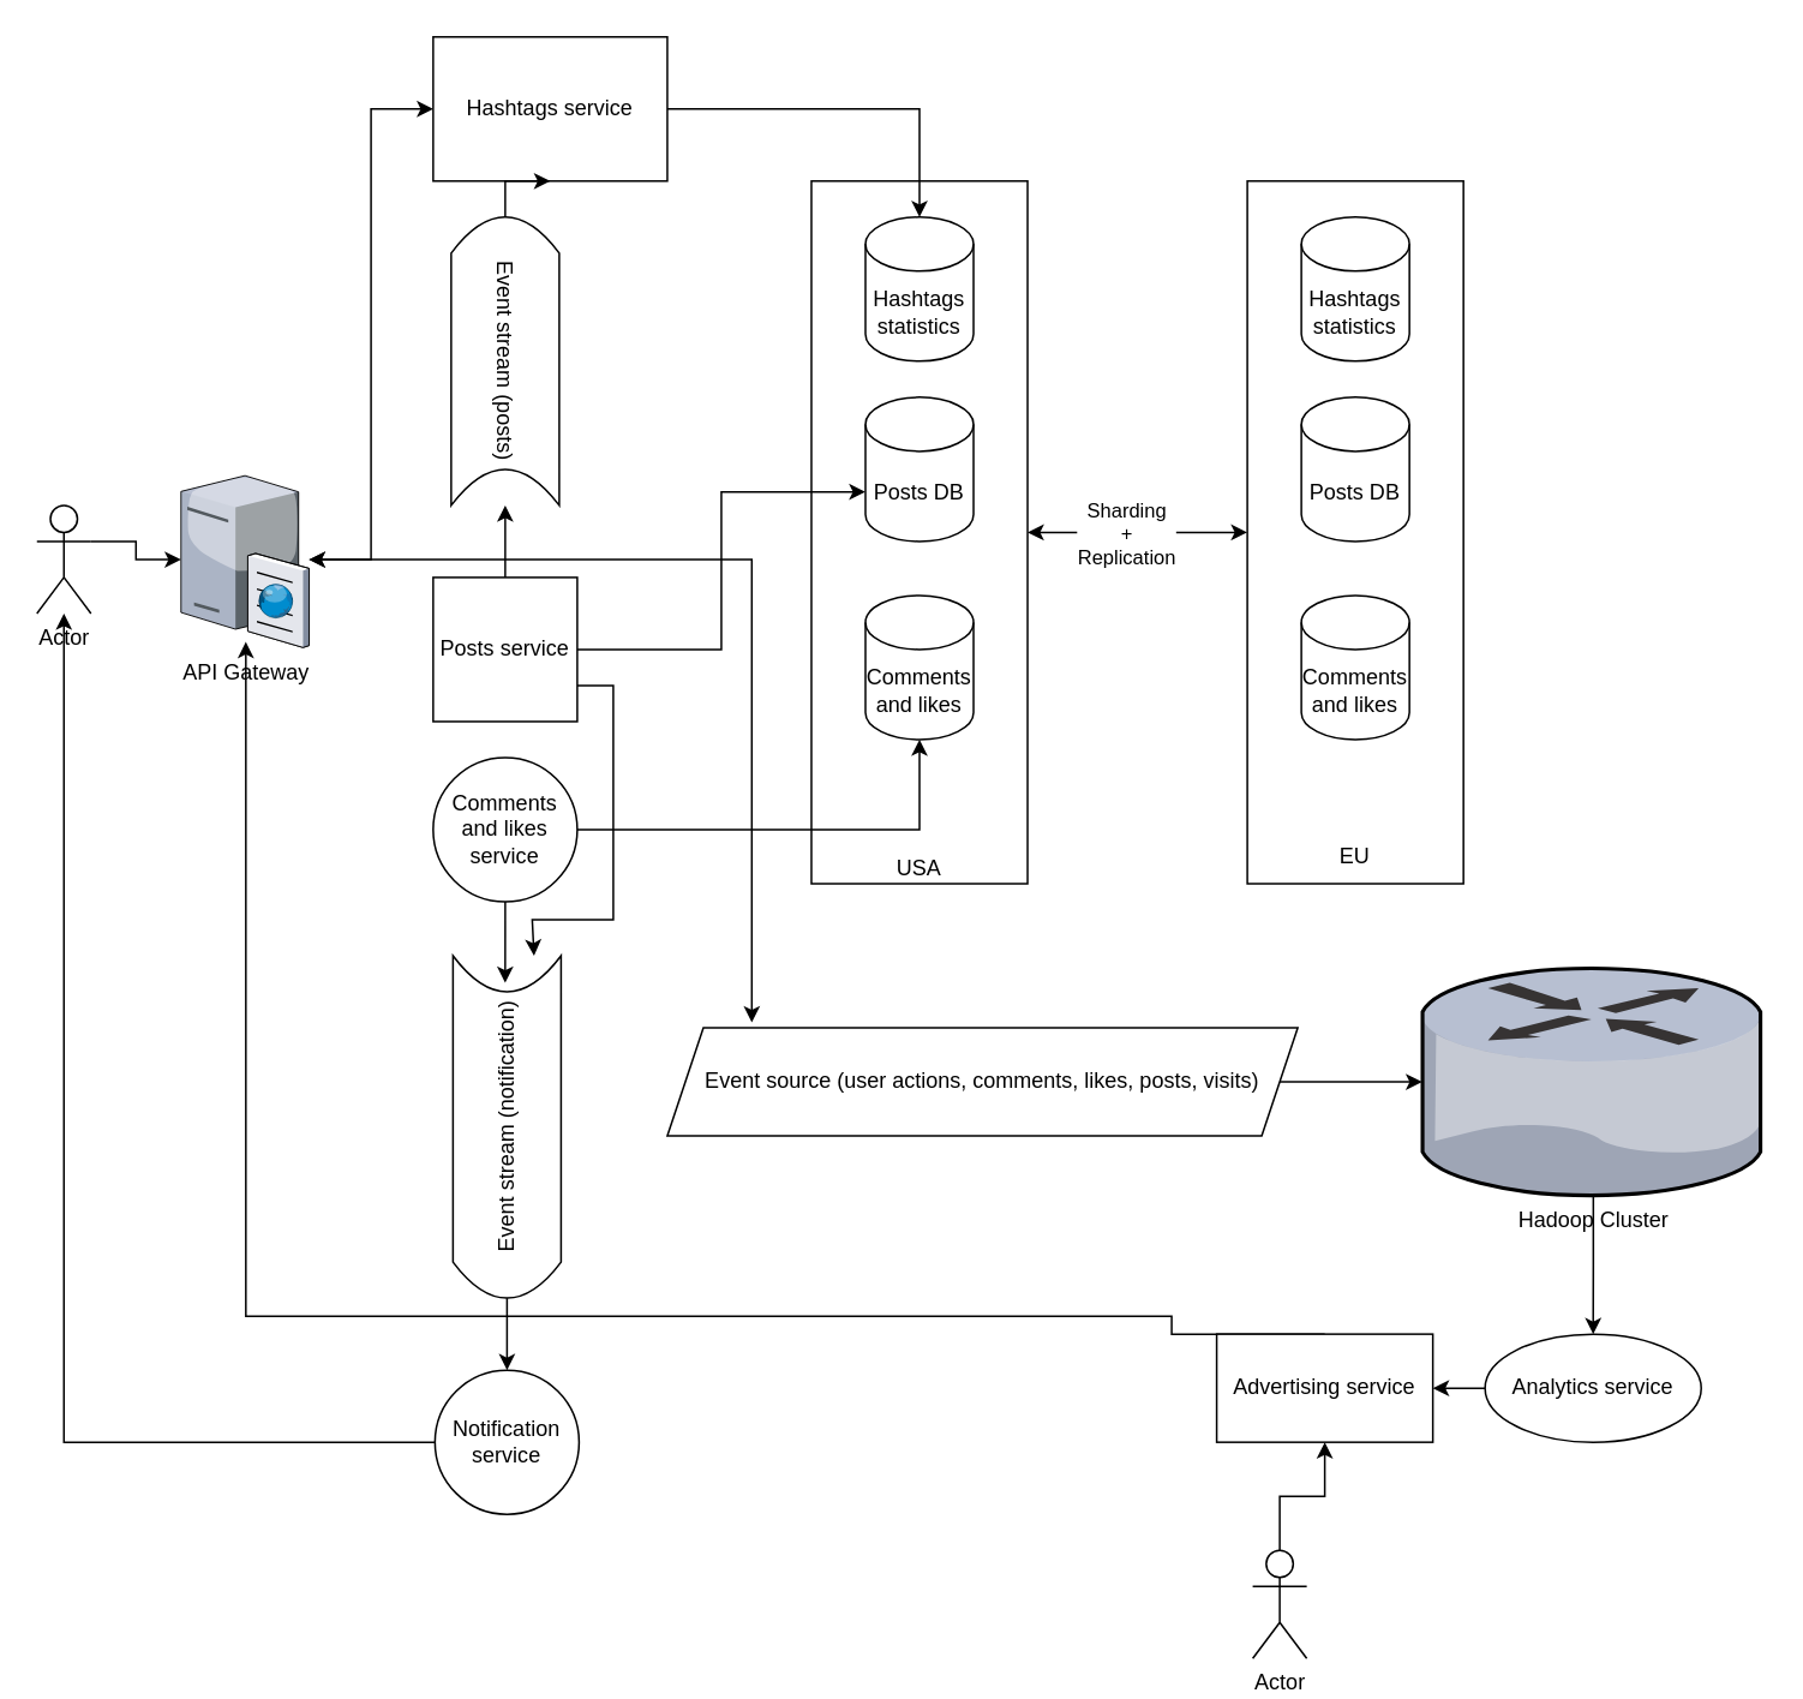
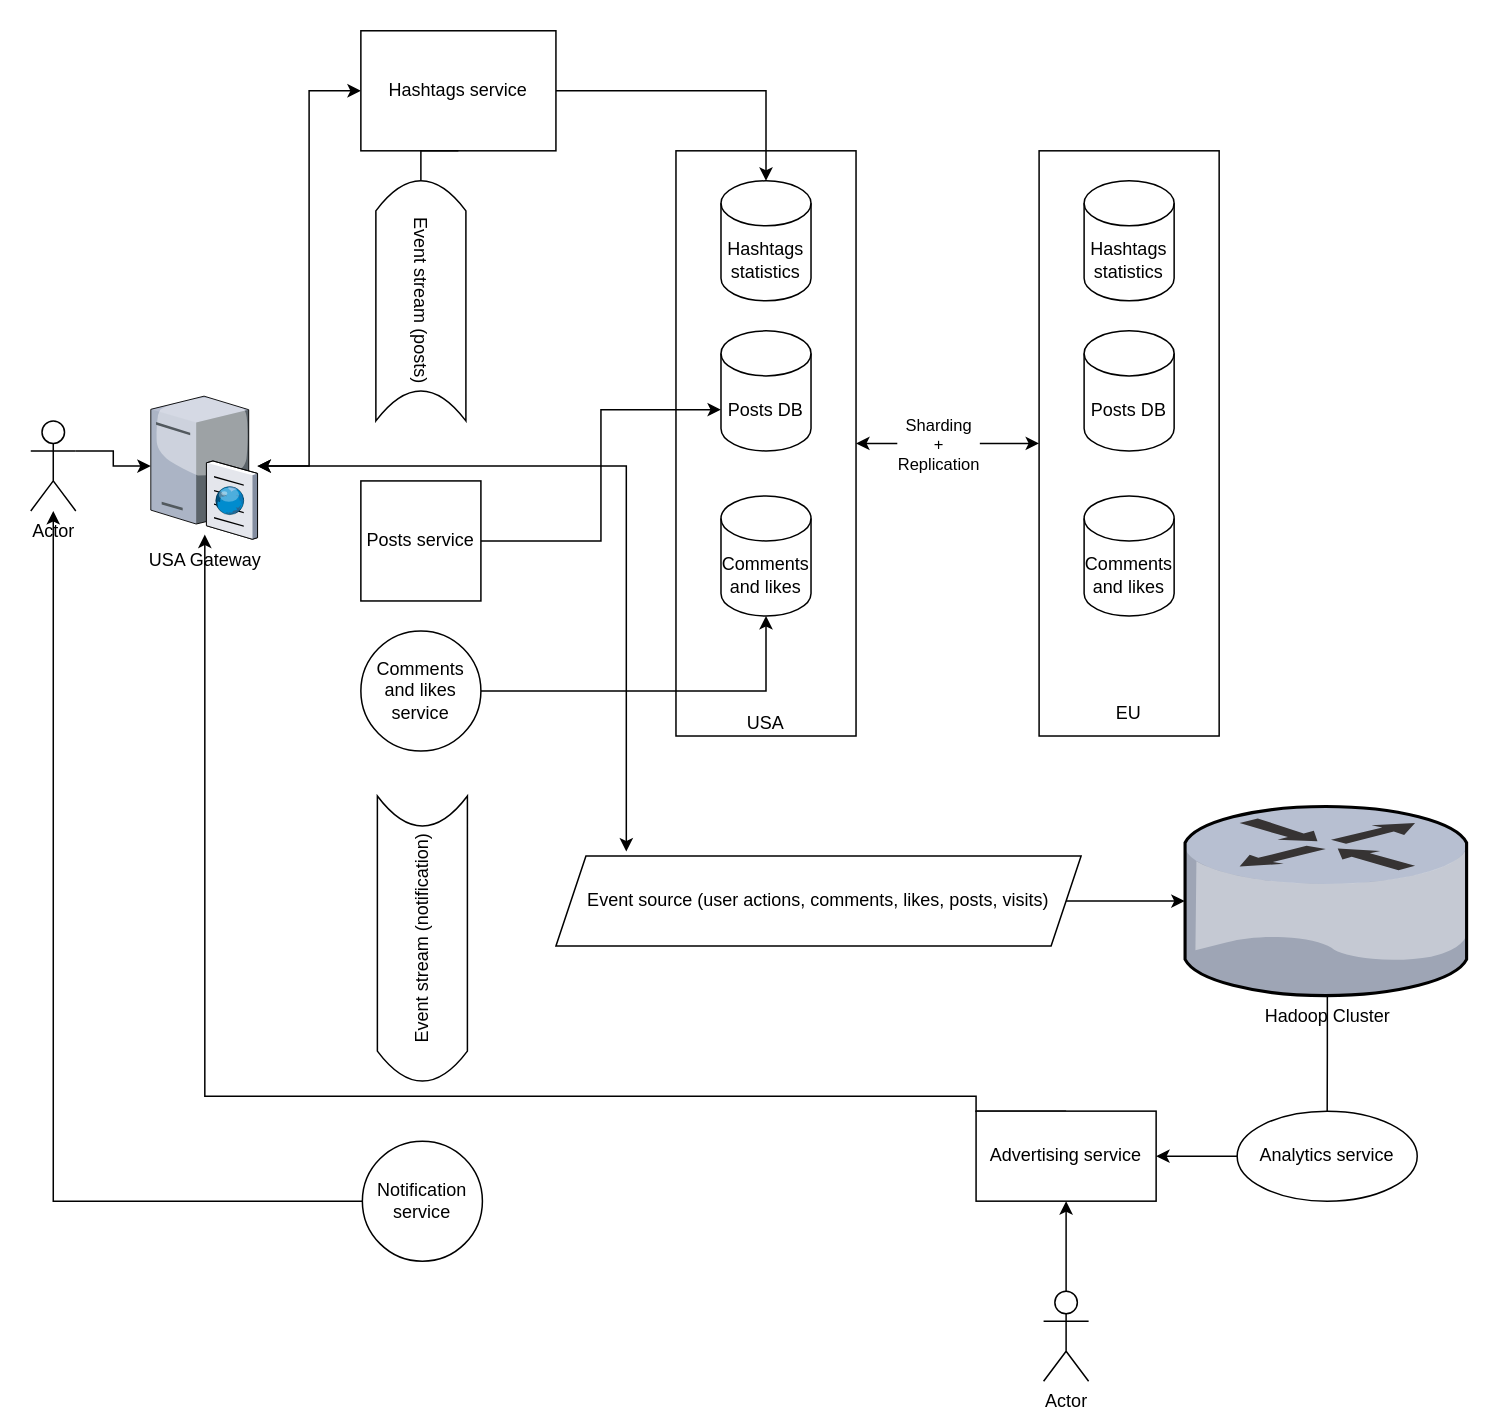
- <mxCell id="22" style="edgeStyle=orthogonalEdgeStyle;rounded=0;orthogonalLoop=1;jettySize=auto;html=1;exitX=0;exitY=0.5;exitDx=0;exitDy=0;" edge="1" parent="1" source="23" target="17"><mxGeometry relative="1" as="geometry" /></mxCell>
+ <mxCell id="22" style="edgeStyle=orthogonalEdgeStyle;rounded=0;orthogonalLoop=1;jettySize=auto;html=1;exitX=0;exitY=0.5;exitDx=0;exitDy=0;endArrow=none;" edge="1" parent="1" source="23" target="17"><mxGeometry relative="1" as="geometry" /></mxCell>
- <mxCell id="10" style="edgeStyle=orthogonalEdgeStyle;rounded=0;orthogonalLoop=1;jettySize=auto;html=1;exitX=0.5;exitY=0;exitDx=0;exitDy=0;" edge="1" parent="1" source="12" target="23"><mxGeometry relative="1" as="geometry" /></mxCell>
- <mxCell id="7" value="API Gateway" style="verticalLabelPosition=bottom;aspect=fixed;html=1;verticalAlign=top;strokeColor=none;align=center;outlineConnect=0;shape=mxgraph.citrix.cache_server;" vertex="1" parent="1"><mxGeometry x="100" y="261.25" width="71" height="97.5" as="geometry" /></mxCell>
+ <mxCell id="7" value="USA Gateway" style="verticalLabelPosition=bottom;aspect=fixed;html=1;verticalAlign=top;strokeColor=none;align=center;outlineConnect=0;shape=mxgraph.citrix.cache_server;" vertex="1" parent="1"><mxGeometry x="100" y="261.25" width="71" height="97.5" as="geometry" /></mxCell>
- <mxCell id="11" style="edgeStyle=orthogonalEdgeStyle;rounded=0;orthogonalLoop=1;jettySize=auto;html=1;exitX=1;exitY=0.75;exitDx=0;exitDy=0;entryX=1;entryY=0.75;entryDx=0;entryDy=0;" edge="1" parent="1" source="12" target="25"><mxGeometry relative="1" as="geometry"><Array as="points"><mxPoint x="340" y="380" /><mxPoint x="340" y="510" /><mxPoint x="295" y="510" /></Array></mxGeometry></mxCell>
- <mxCell id="13" style="edgeStyle=orthogonalEdgeStyle;rounded=0;orthogonalLoop=1;jettySize=auto;html=1;exitX=0.5;exitY=1;exitDx=0;exitDy=0;entryX=0.921;entryY=0.483;entryDx=0;entryDy=0;entryPerimeter=0;" edge="1" parent="1" source="15" target="25"><mxGeometry relative="1" as="geometry" /></mxCell>
- <mxCell id="34" style="edgeStyle=orthogonalEdgeStyle;rounded=0;orthogonalLoop=1;jettySize=auto;html=1;entryX=0.5;entryY=0;entryDx=0;entryDy=0;startArrow=none;startFill=0;" edge="1" parent="1" source="35" target="37"><mxGeometry relative="1" as="geometry" /></mxCell>
+ <mxCell id="34" style="edgeStyle=orthogonalEdgeStyle;rounded=0;orthogonalLoop=1;jettySize=auto;html=1;entryX=0.5;entryY=0;entryDx=0;entryDy=0;startArrow=none;startFill=0;endArrow=none;" edge="1" parent="1" source="35" target="37"><mxGeometry relative="1" as="geometry" /></mxCell>
- <mxCell id="24" style="edgeStyle=orthogonalEdgeStyle;rounded=0;orthogonalLoop=1;jettySize=auto;html=1;exitX=0;exitY=0.5;exitDx=0;exitDy=0;entryX=0.5;entryY=0;entryDx=0;entryDy=0;startArrow=none;startFill=0;" edge="1" parent="1" source="25" target="19"><mxGeometry relative="1" as="geometry" /></mxCell>
- <mxCell id="39" value="Advertising service" style="rounded=0;whiteSpace=wrap;html=1;" vertex="1" parent="1"><mxGeometry x="675" y="740" width="120" height="60" as="geometry" /></mxCell>
+ <mxCell id="39" value="Advertising service" style="rounded=0;whiteSpace=wrap;html=1;" vertex="1" parent="1"><mxGeometry x="650" y="740" width="120" height="60" as="geometry" /></mxCell>
